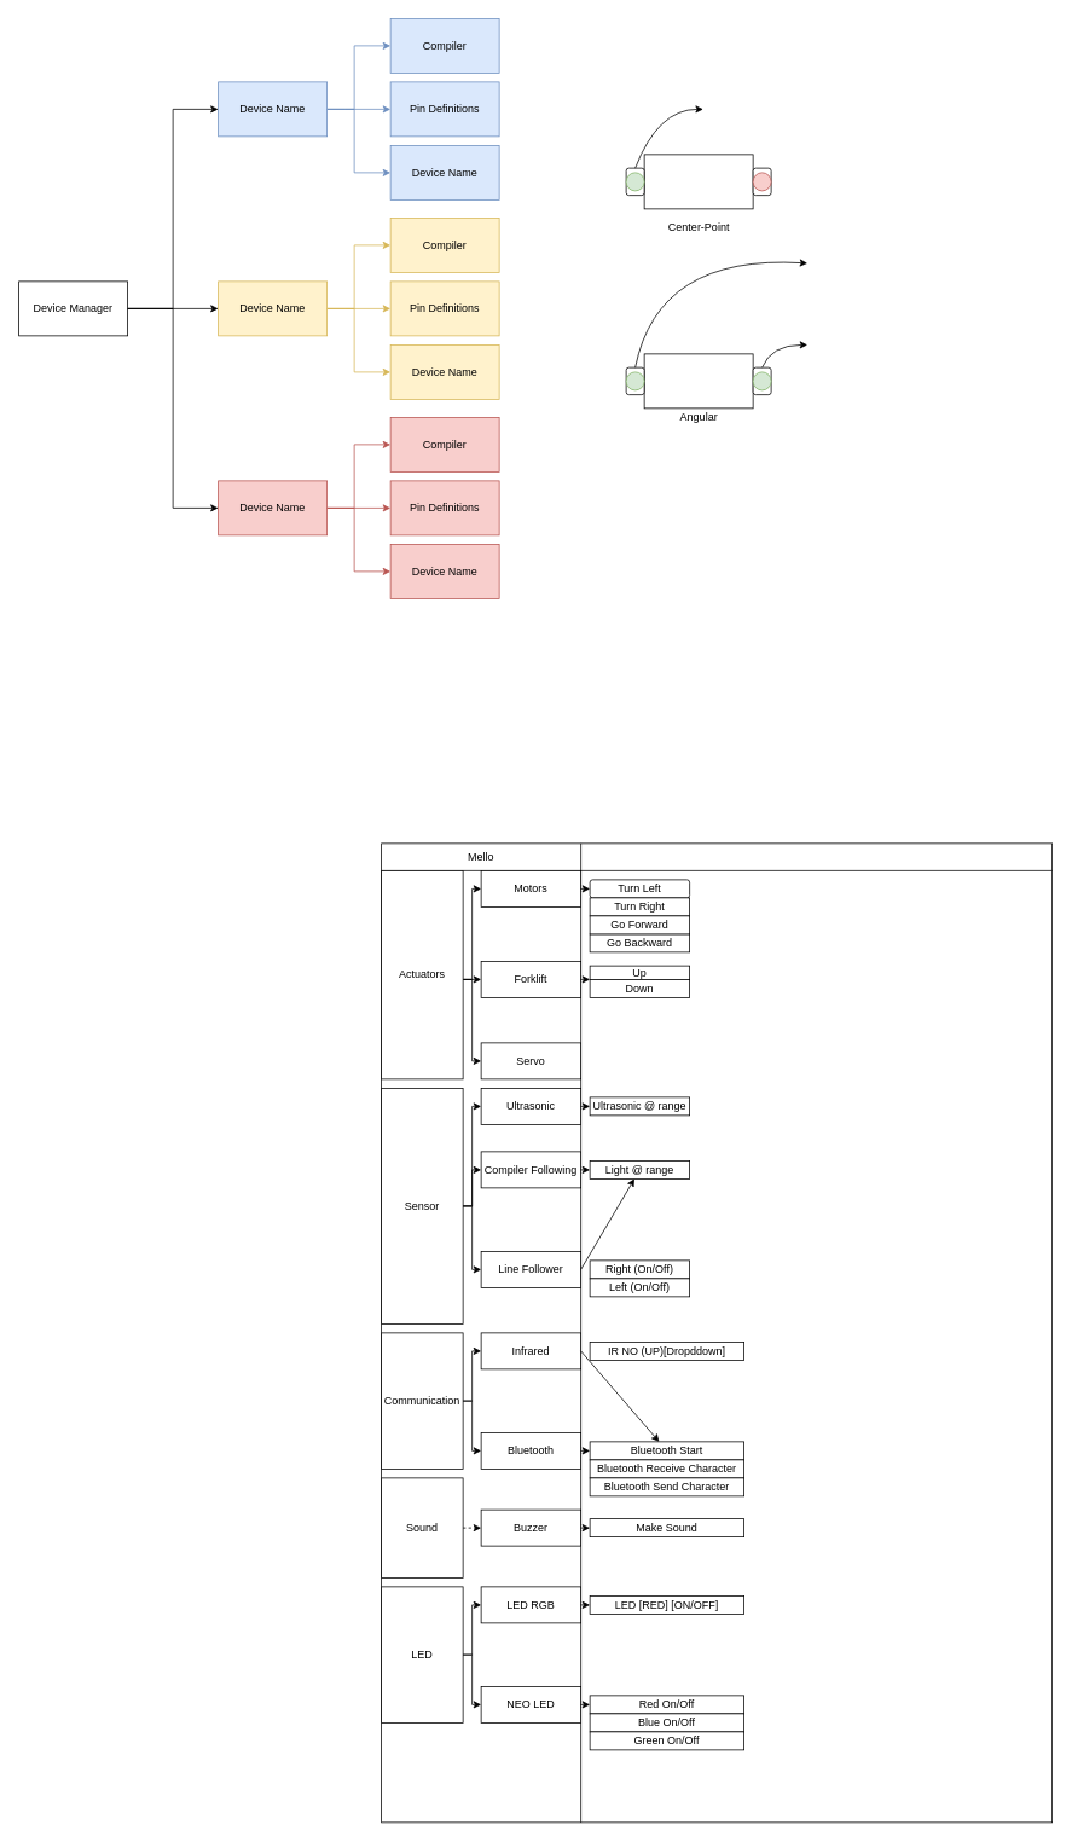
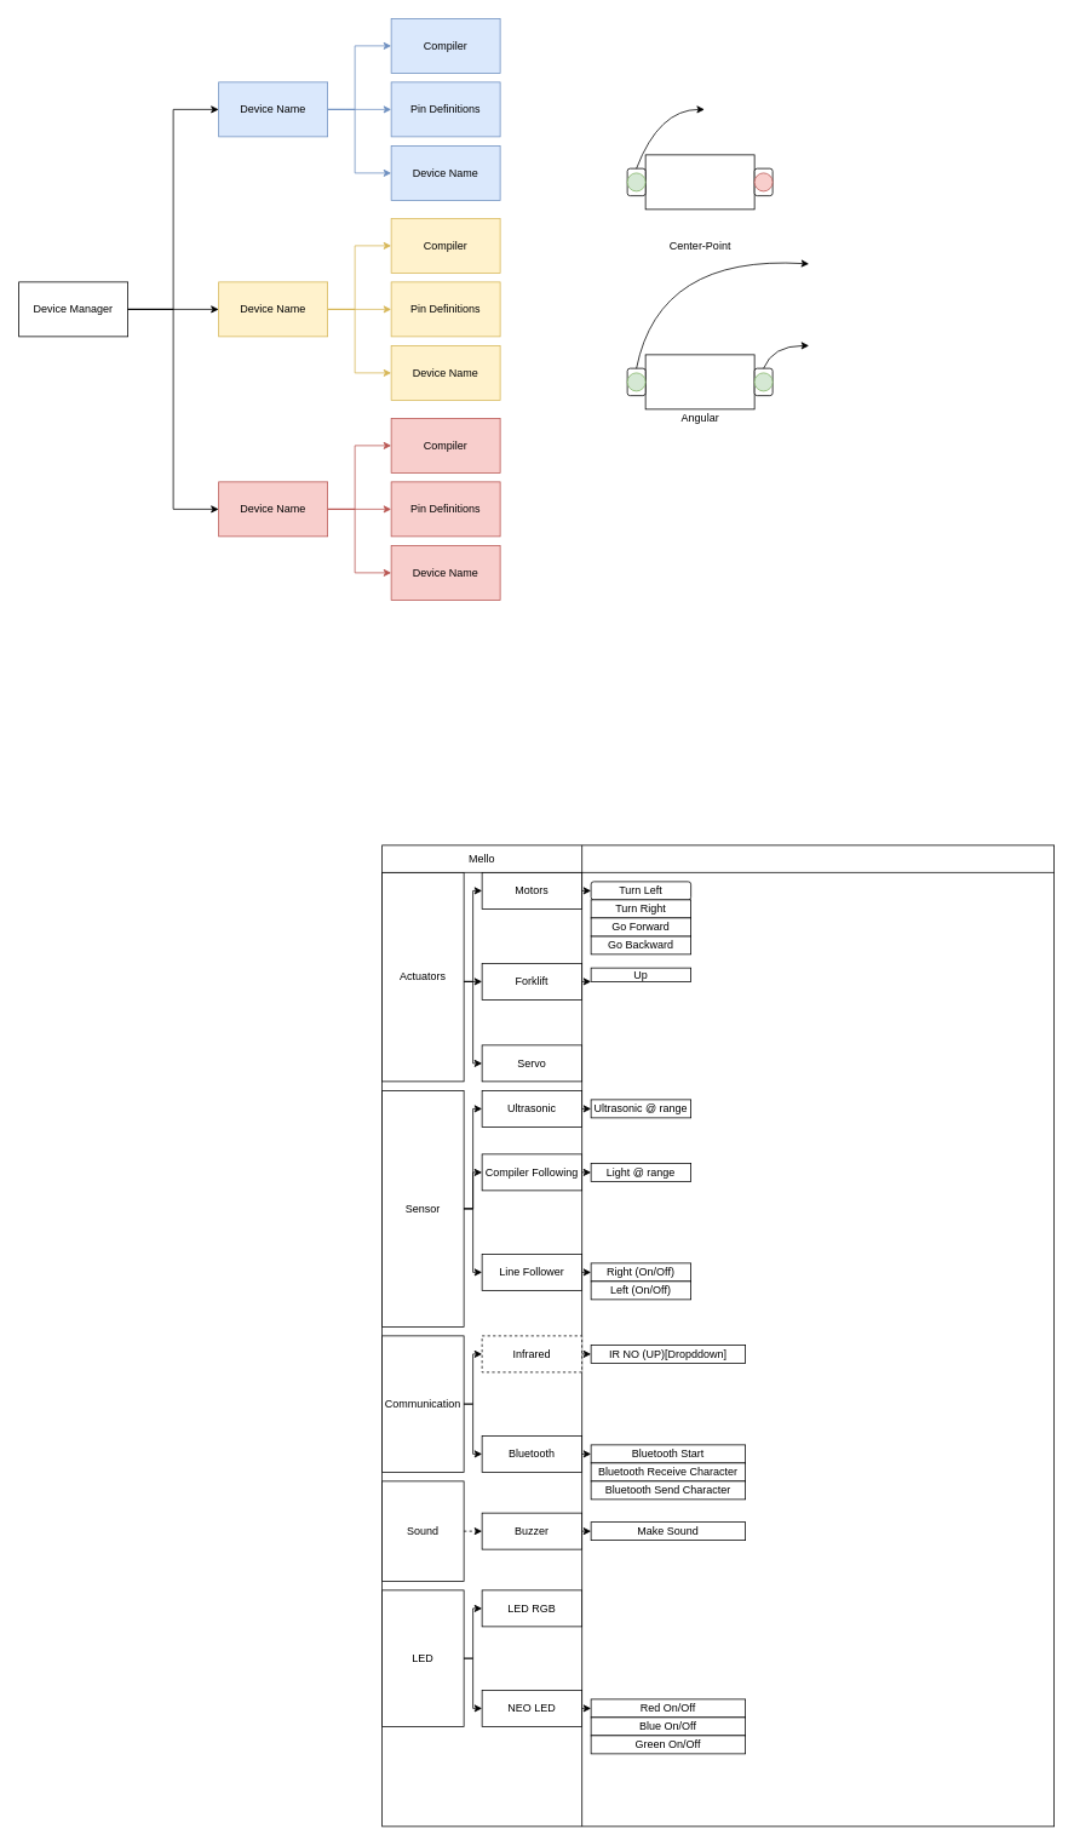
- <mxCell id="38" value="Center-Point" style="text;html=1;align=center;verticalAlign=middle;resizable=0;points=[];autosize=1;" vertex="1" parent="1"><mxGeometry x="730" y="240" width="80" height="20" as="geometry" /></mxCell>
+ <mxCell id="38" value="Center-Point" style="text;html=1;align=center;verticalAlign=middle;resizable=0;points=[];autosize=1;" vertex="1" parent="1"><mxGeometry x="730" y="260" width="80" height="20" as="geometry" /></mxCell>
- <mxCell id="52" value="Down" style="rounded=0;whiteSpace=wrap;html=1;" vertex="1" parent="48"><mxGeometry x="120" y="20" width="110" height="20" as="geometry" /></mxCell>
- <mxCell id="69" value="" style="endArrow=classic;html=1;exitX=1;exitY=0.5;exitDx=0;exitDy=0;" edge="1" parent="65" source="66" target="72"><mxGeometry width="50" height="50" relative="1" as="geometry"><mxPoint x="90" y="90" as="sourcePoint" /><mxPoint x="140" y="40" as="targetPoint" /></mxGeometry></mxCell>
+ <mxCell id="69" value="" style="endArrow=classic;html=1;exitX=1;exitY=0.5;exitDx=0;exitDy=0;entryX=0;entryY=0.5;entryDx=0;entryDy=0;" edge="1" parent="65" source="66" target="67"><mxGeometry width="50" height="50" relative="1" as="geometry"><mxPoint x="90" y="90" as="sourcePoint" /><mxPoint x="140" y="40" as="targetPoint" /></mxGeometry></mxCell>
- <mxCell id="82" value="Infrared" style="rounded=0;whiteSpace=wrap;html=1;" vertex="1" parent="81"><mxGeometry width="110" height="40" as="geometry" /></mxCell>
+ <mxCell id="82" value="Infrared" style="rounded=0;whiteSpace=wrap;html=1;dashed=1;" vertex="1" parent="81"><mxGeometry width="110" height="40" as="geometry" /></mxCell>
- <mxCell id="84" value="" style="endArrow=classic;html=1;exitX=1;exitY=0.5;exitDx=0;exitDy=0;" edge="1" parent="81" source="82" target="90"><mxGeometry width="50" height="50" relative="1" as="geometry"><mxPoint x="90" y="20" as="sourcePoint" /><mxPoint x="140" y="-30" as="targetPoint" /></mxGeometry></mxCell>
+ <mxCell id="84" value="" style="endArrow=classic;html=1;exitX=1;exitY=0.5;exitDx=0;exitDy=0;entryX=0;entryY=0.5;entryDx=0;entryDy=0;" edge="1" parent="81" source="82" target="83"><mxGeometry width="50" height="50" relative="1" as="geometry"><mxPoint x="90" y="20" as="sourcePoint" /><mxPoint x="140" y="-30" as="targetPoint" /></mxGeometry></mxCell>
- <mxCell id="107" value="" style="endArrow=classic;html=1;exitX=1;exitY=0.5;exitDx=0;exitDy=0;entryX=0;entryY=0.5;entryDx=0;entryDy=0;" edge="1" parent="104" source="105" target="106"><mxGeometry width="50" height="50" relative="1" as="geometry"><mxPoint x="90" y="20" as="sourcePoint" /><mxPoint x="140" y="-30" as="targetPoint" /></mxGeometry></mxCell>
- <mxCell id="106" value="LED [RED] [ON/OFF]" style="rounded=0;whiteSpace=wrap;html=1;" vertex="1" parent="104"><mxGeometry x="120" y="10" width="170" height="20" as="geometry" /></mxCell>
